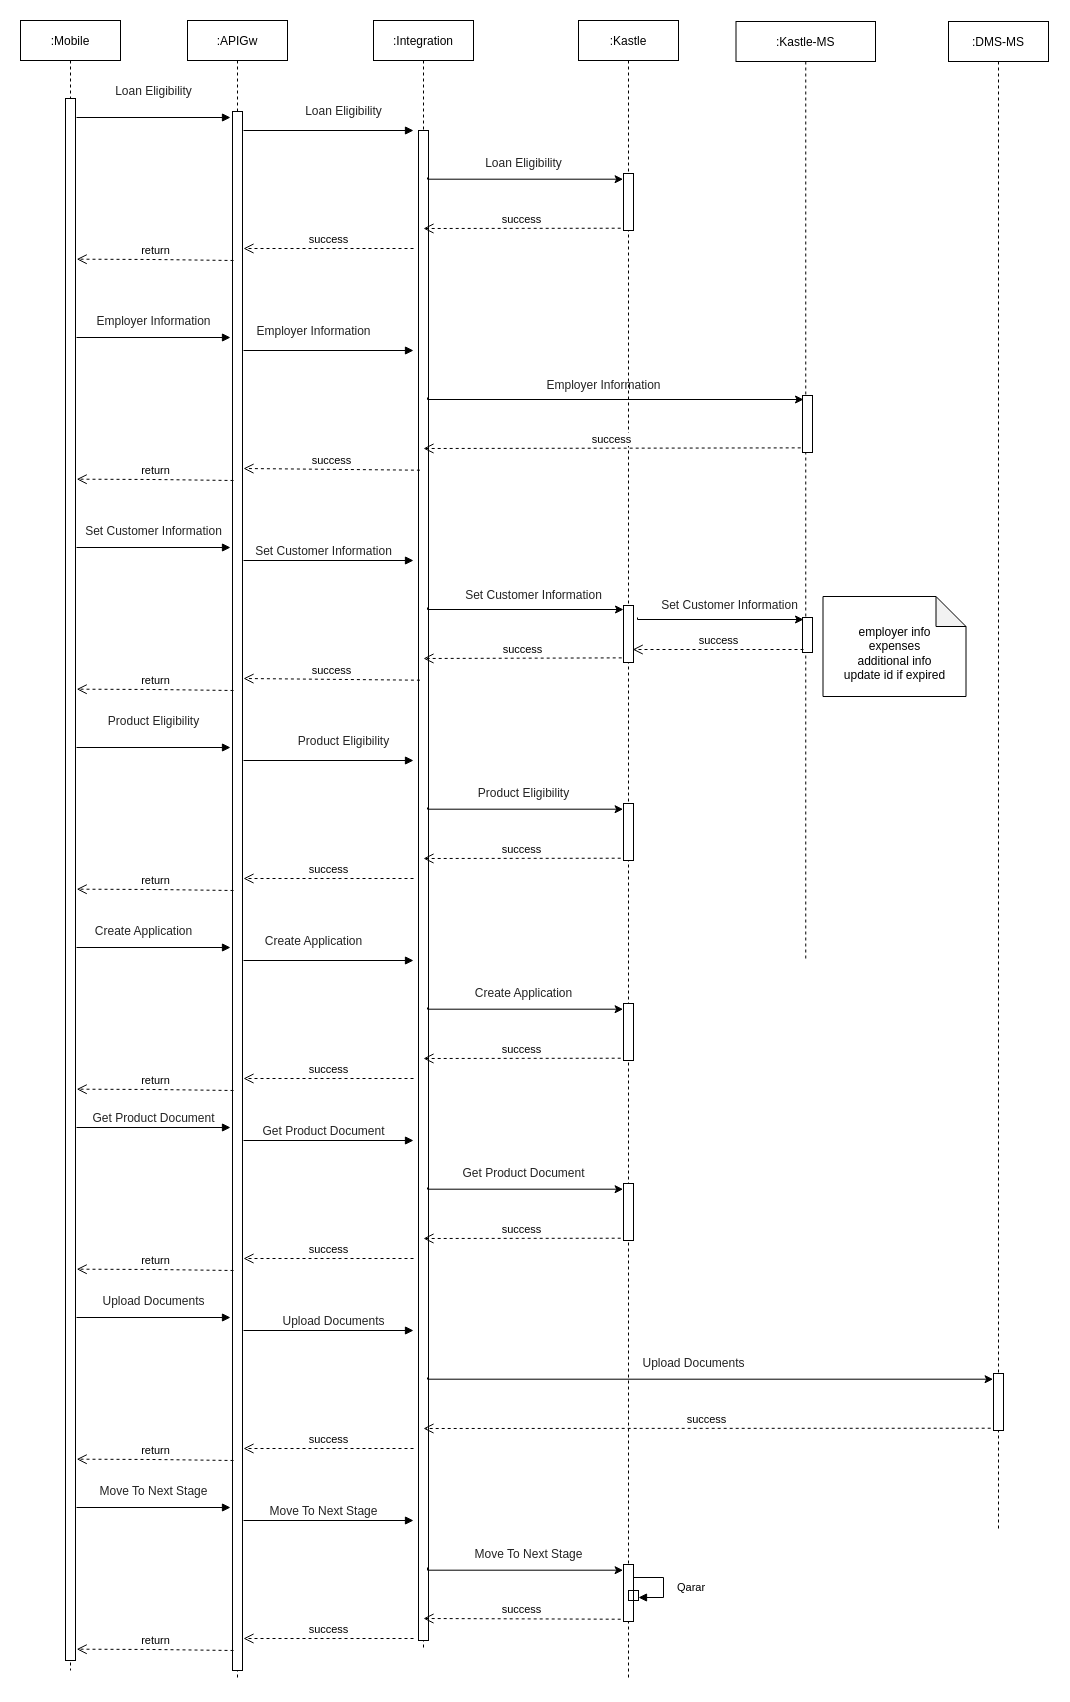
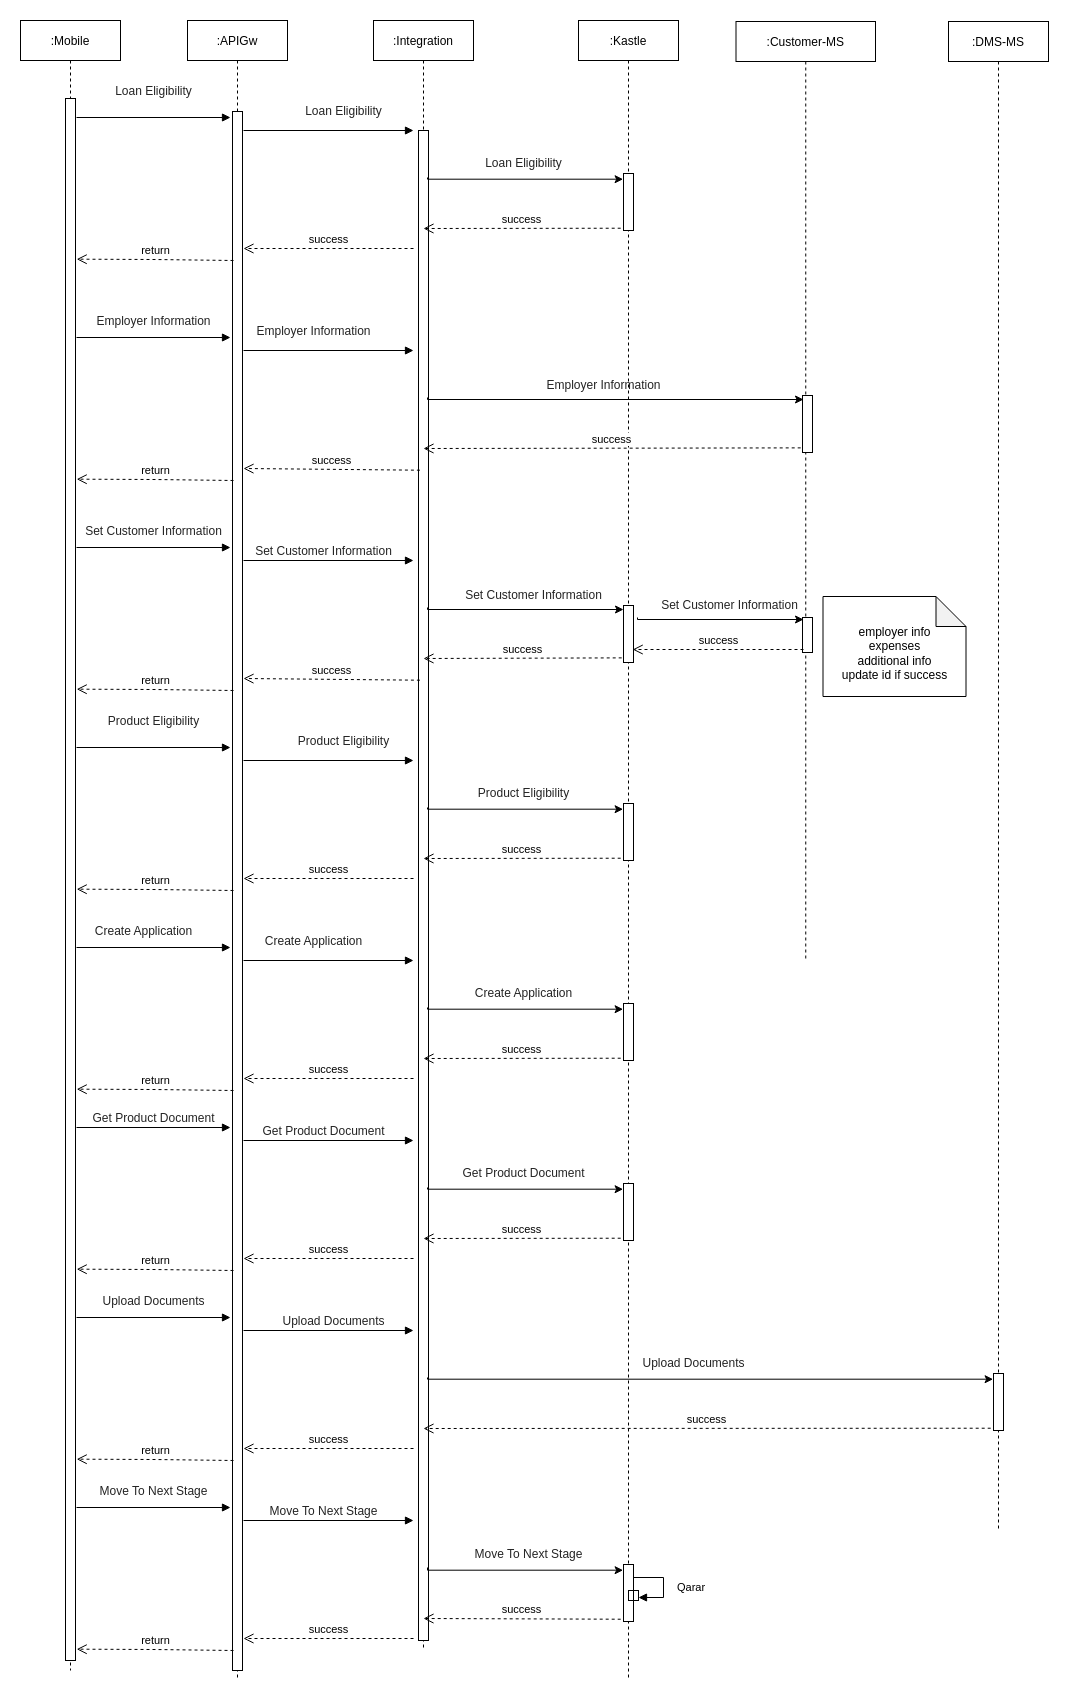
- <mxCell id="17" value=":Kastle-MS" style="shape=umlLifeline;perimeter=lifelinePerimeter;container=1;collapsible=0;recursiveResize=0;rounded=0;shadow=0;strokeWidth=1;" vertex="1" parent="1"><mxGeometry x="735.5" y="21" width="139.5" height="940" as="geometry" /></mxCell>
+ <mxCell id="17" value=":Customer-MS" style="shape=umlLifeline;perimeter=lifelinePerimeter;container=1;collapsible=0;recursiveResize=0;rounded=0;shadow=0;strokeWidth=1;" vertex="1" parent="1"><mxGeometry x="735.5" y="21" width="139.5" height="940" as="geometry" /></mxCell>
- <mxCell id="18" value="&lt;br&gt;employer info&lt;br&gt;expenses&lt;br&gt;additional info&lt;br&gt;update id if expired" style="shape=note;whiteSpace=wrap;html=1;backgroundOutline=1;darkOpacity=0.05;fillColor=none;" vertex="1" parent="17"><mxGeometry x="87" y="575" width="143" height="100" as="geometry" /></mxCell>
+ <mxCell id="18" value="&lt;br&gt;employer info&lt;br&gt;expenses&lt;br&gt;additional info&lt;br&gt;update id if success" style="shape=note;whiteSpace=wrap;html=1;backgroundOutline=1;darkOpacity=0.05;fillColor=none;" vertex="1" parent="17"><mxGeometry x="87" y="575" width="143" height="100" as="geometry" /></mxCell>
